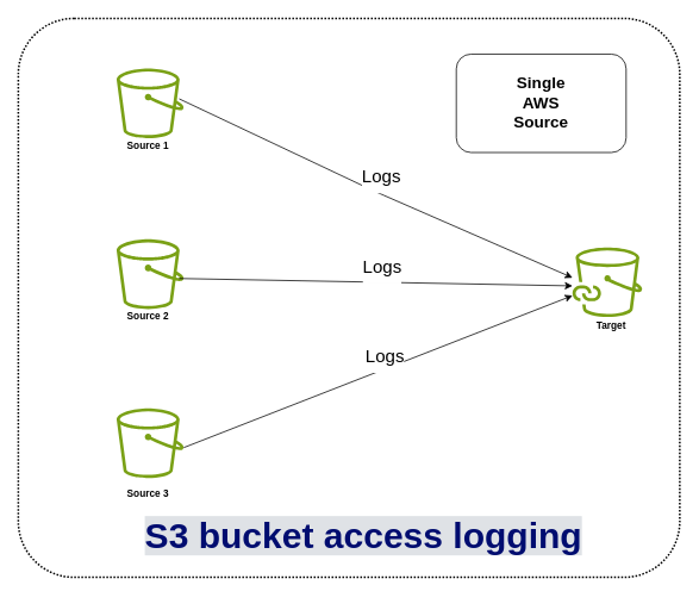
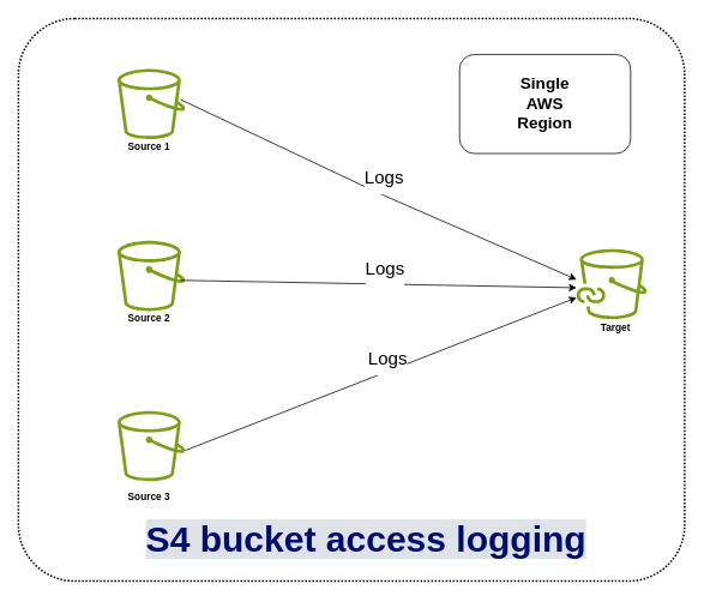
- <mxCell id="17" value="&lt;h2&gt;Single&lt;br&gt;AWS&lt;br&gt;Source&lt;/h2&gt;" style="rounded=1;whiteSpace=wrap;html=1;" vertex="1" parent="1"><mxGeometry x="510" y="60" width="190" height="110" as="geometry" /></mxCell>
+ <mxCell id="17" value="&lt;h2&gt;Single&lt;br&gt;AWS&lt;br&gt;Region&lt;/h2&gt;" style="rounded=1;whiteSpace=wrap;html=1;" vertex="1" parent="1"><mxGeometry x="510" y="60" width="190" height="110" as="geometry" /></mxCell>
- <mxCell id="18" value="&lt;h2 class=&quot;wp-block-heading&quot; style=&quot;box-sizing: border-box; font-size: 40px; line-height: 44px; font-family: &amp;quot;rework headline&amp;quot;, Helvetica, Arial, Lucida, sans-serif; margin: 1.5em 0px 0.5em; font-weight: 600; color: rgb(0, 13, 112); font-style: normal; font-variant-ligatures: normal; font-variant-caps: normal; letter-spacing: normal; orphans: 2; text-align: start; text-indent: 0px; text-transform: none; widows: 2; word-spacing: 0px; -webkit-text-stroke-width: 0px; background-color: rgb(223, 226, 230); text-decoration-thickness: initial; text-decoration-style: initial; text-decoration-color: initial;&quot;&gt;S3 bucket access logging&lt;/h2&gt;" style="text;whiteSpace=wrap;html=1;" vertex="1" parent="1"><mxGeometry x="160" y="510" width="520" height="150" as="geometry" /></mxCell>
+ <mxCell id="18" value="&lt;h2 class=&quot;wp-block-heading&quot; style=&quot;box-sizing: border-box; font-size: 40px; line-height: 44px; font-family: &amp;quot;rework headline&amp;quot;, Helvetica, Arial, Lucida, sans-serif; margin: 1.5em 0px 0.5em; font-weight: 600; color: rgb(0, 13, 112); font-style: normal; font-variant-ligatures: normal; font-variant-caps: normal; letter-spacing: normal; orphans: 2; text-align: start; text-indent: 0px; text-transform: none; widows: 2; word-spacing: 0px; -webkit-text-stroke-width: 0px; background-color: rgb(223, 226, 230); text-decoration-thickness: initial; text-decoration-style: initial; text-decoration-color: initial;&quot;&gt;S4 bucket access logging&lt;/h2&gt;" style="text;whiteSpace=wrap;html=1;" vertex="1" parent="1"><mxGeometry x="160" y="510" width="520" height="150" as="geometry" /></mxCell>
